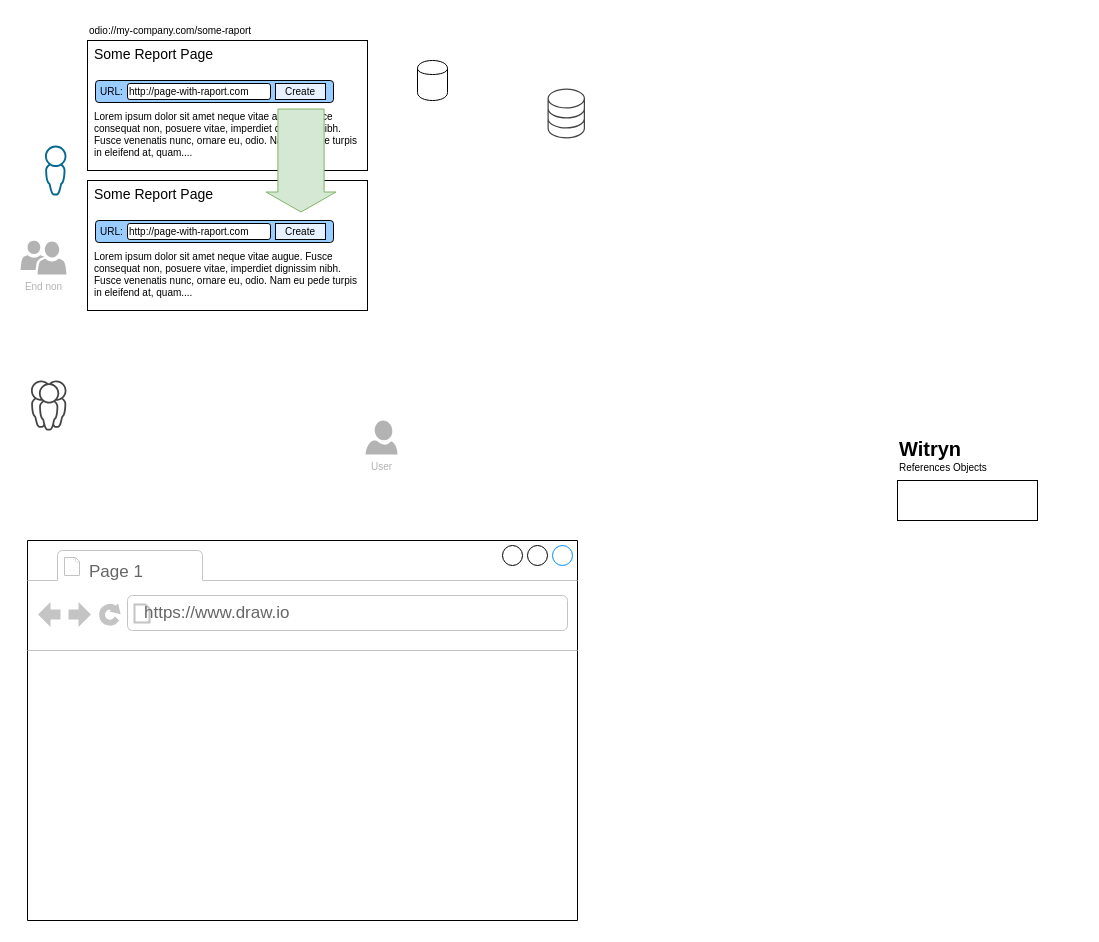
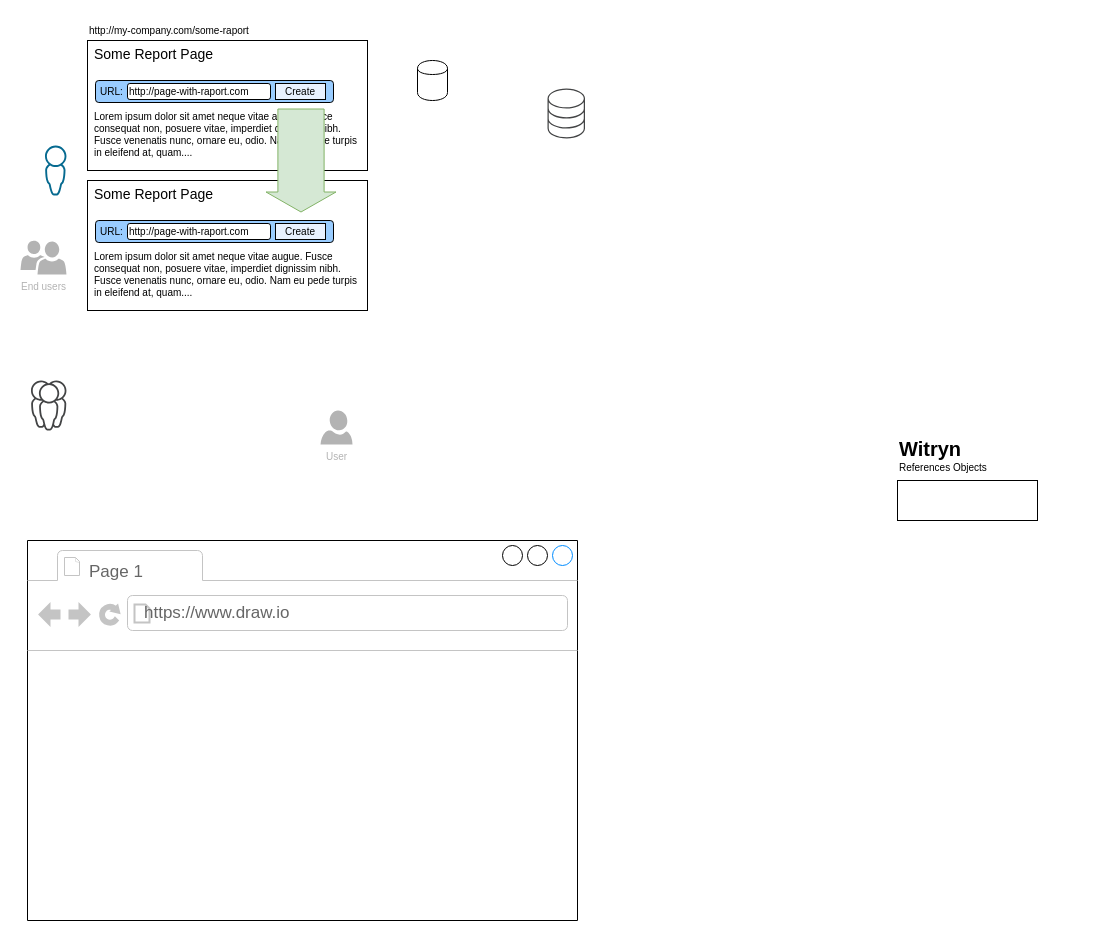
- <mxCell id="27" value="odio://my-company.com/some-raport" style="text;html=1;strokeColor=none;fillColor=none;align=left;verticalAlign=middle;whiteSpace=wrap;rounded=0;shadow=0;labelBackgroundColor=none;fontSize=10;" vertex="1" parent="1"><mxGeometry x="87" y="20" width="240" height="20" as="geometry" /></mxCell>
+ <mxCell id="27" value="http://my-company.com/some-raport" style="text;html=1;strokeColor=none;fillColor=none;align=left;verticalAlign=middle;whiteSpace=wrap;rounded=0;shadow=0;labelBackgroundColor=none;fontSize=10;" vertex="1" parent="1"><mxGeometry x="87" y="20" width="240" height="20" as="geometry" /></mxCell>
- <mxCell id="4" value="End non" style="pointerEvents=1;shadow=0;dashed=0;html=1;strokeColor=none;labelPosition=center;verticalLabelPosition=bottom;verticalAlign=top;align=center;shape=mxgraph.mscae.intune.user_group;fillColor=#B3B3B3;fontSize=10;fontColor=#B3B3B3;aspect=fixed;" vertex="1" parent="1"><mxGeometry x="20.01" y="240" width="45.95" height="34" as="geometry" /></mxCell>
+ <mxCell id="4" value="End users" style="pointerEvents=1;shadow=0;dashed=0;html=1;strokeColor=none;labelPosition=center;verticalLabelPosition=bottom;verticalAlign=top;align=center;shape=mxgraph.mscae.intune.user_group;fillColor=#B3B3B3;fontSize=10;fontColor=#B3B3B3;aspect=fixed;" vertex="1" parent="1"><mxGeometry x="20.01" y="240" width="45.95" height="34" as="geometry" /></mxCell>
- <mxCell id="3" value="User" style="shadow=0;dashed=0;html=1;strokeColor=none;labelPosition=center;verticalLabelPosition=bottom;verticalAlign=top;align=center;shape=mxgraph.azure.user;fillColor=#B3B3B3;fontSize=10;fontColor=#B3B3B3;aspect=fixed;" vertex="1" parent="1"><mxGeometry x="365.04" y="420" width="31.96" height="34" as="geometry" /></mxCell>
+ <mxCell id="3" value="User" style="shadow=0;dashed=0;html=1;strokeColor=none;labelPosition=center;verticalLabelPosition=bottom;verticalAlign=top;align=center;shape=mxgraph.azure.user;fillColor=#B3B3B3;fontSize=10;fontColor=#B3B3B3;aspect=fixed;" vertex="1" parent="1"><mxGeometry x="320.04" y="410" width="31.96" height="34" as="geometry" /></mxCell>
